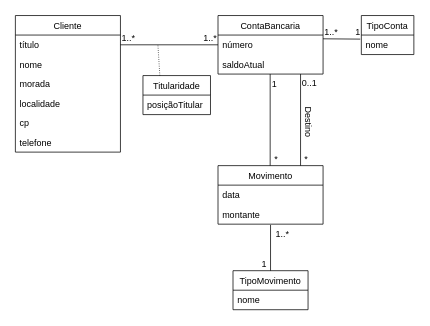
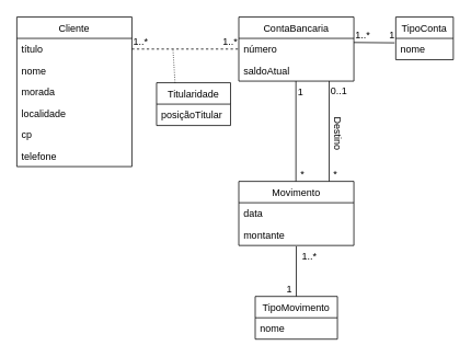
- <mxCell id="18" value="" style="endArrow=none;html=1;rounded=0;entryX=0;entryY=0.5;entryDx=0;entryDy=0;exitX=1;exitY=0.5;exitDx=0;exitDy=0;" parent="1" source="3" target="13" edge="1"><mxGeometry relative="1" as="geometry"><mxPoint x="150" y="60" as="sourcePoint" /><mxPoint x="310" y="60" as="targetPoint" /></mxGeometry></mxCell>
+ <mxCell id="18" value="" style="endArrow=none;html=1;rounded=0;entryX=0;entryY=0.5;entryDx=0;entryDy=0;exitX=1;exitY=0.5;exitDx=0;exitDy=0;dashed=1;" parent="1" source="3" target="13" edge="1"><mxGeometry relative="1" as="geometry"><mxPoint x="150" y="60" as="sourcePoint" /><mxPoint x="310" y="60" as="targetPoint" /></mxGeometry></mxCell>
